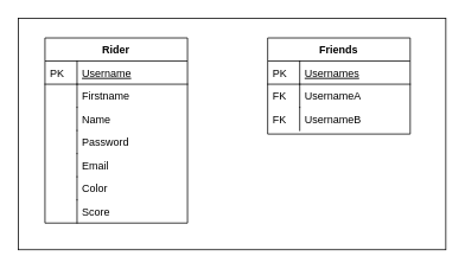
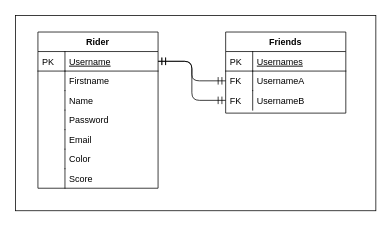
+ <mxCell id="3" value="" style="edgeStyle=orthogonalEdgeStyle;endArrow=ERmandOne;startArrow=ERmandOne;shadow=0;strokeWidth=1;endSize=8;startSize=8;endFill=0;entryX=0;entryY=0.5;entryDx=0;entryDy=0;" edge="1" parent="1" source="5" target="22"><mxGeometry width="100" height="100" relative="1" as="geometry"><mxPoint x="260" y="350" as="sourcePoint" /><mxPoint x="270" y="110" as="targetPoint" /></mxGeometry></mxCell>
+ <mxCell id="26" value="" style="edgeStyle=orthogonalEdgeStyle;endArrow=ERmandOne;startArrow=ERmandOne;shadow=0;strokeWidth=1;endSize=8;startSize=8;endFill=0;exitX=1;exitY=0.5;exitDx=0;exitDy=0;entryX=0;entryY=0.5;entryDx=0;entryDy=0;" edge="1" parent="1" source="5" target="24"><mxGeometry width="100" height="100" relative="1" as="geometry"><mxPoint x="220" y="91" as="sourcePoint" /><mxPoint x="270" y="130" as="targetPoint" /></mxGeometry></mxCell>
